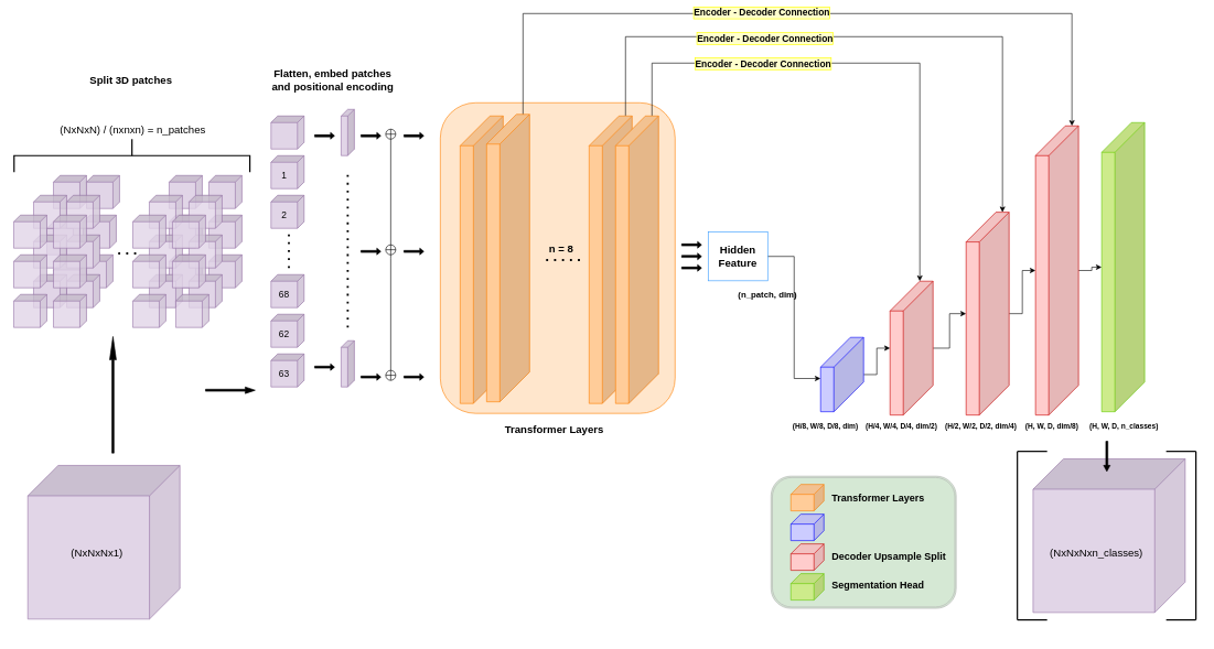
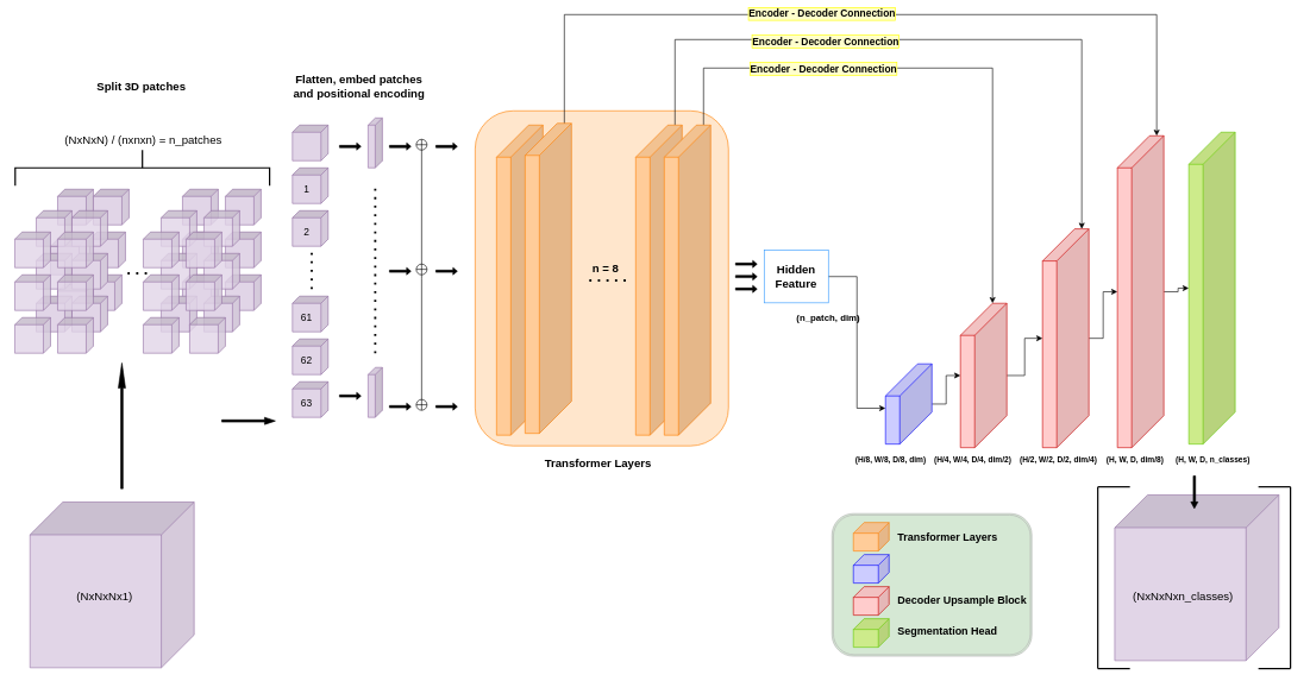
- <mxCell id="44" value="68" style="text;html=1;strokeColor=none;fillColor=none;align=center;verticalAlign=middle;whiteSpace=wrap;rounded=0;strokeWidth=2;fontSize=14;" parent="1" vertex="1"><mxGeometry x="409" y="435" width="40" height="20" as="geometry" /></mxCell>
+ <mxCell id="44" value="61" style="text;html=1;strokeColor=none;fillColor=none;align=center;verticalAlign=middle;whiteSpace=wrap;rounded=0;strokeWidth=2;fontSize=14;" parent="1" vertex="1"><mxGeometry x="409" y="435" width="40" height="20" as="geometry" /></mxCell>
- <mxCell id="118" value="&lt;font style=&quot;font-size: 15px&quot;&gt;Decoder Upsample Split&lt;/font&gt;" style="text;html=1;strokeColor=none;fillColor=none;align=left;verticalAlign=middle;whiteSpace=wrap;rounded=0;fontStyle=1" parent="1" vertex="1"><mxGeometry x="1255" y="828.62" width="185" height="23.88" as="geometry" /></mxCell>
+ <mxCell id="118" value="&lt;font style=&quot;font-size: 15px&quot;&gt;Decoder Upsample Block&lt;/font&gt;" style="text;html=1;strokeColor=none;fillColor=none;align=left;verticalAlign=middle;whiteSpace=wrap;rounded=0;fontStyle=1" parent="1" vertex="1"><mxGeometry x="1255" y="828.62" width="185" height="23.88" as="geometry" /></mxCell>
